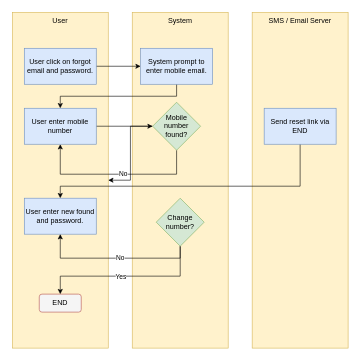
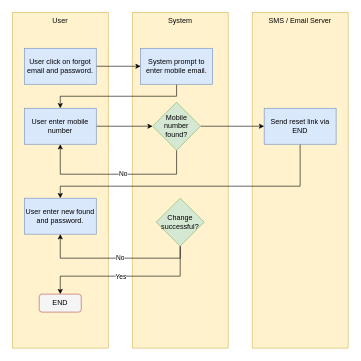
- <mxCell id="8" style="edgeStyle=orthogonalEdgeStyle;rounded=0;orthogonalLoop=1;jettySize=auto;html=1;" parent="1" source="9" target="2" edge="1"><mxGeometry relative="1" as="geometry" /></mxCell>
+ <mxCell id="8" style="edgeStyle=orthogonalEdgeStyle;rounded=0;orthogonalLoop=1;jettySize=auto;html=1;" parent="1" source="9" target="16" edge="1"><mxGeometry relative="1" as="geometry" /></mxCell>
- <mxCell id="21" value="Change number?" style="rhombus;whiteSpace=wrap;html=1;fillColor=#d5e8d4;strokeColor=#82b366;" parent="1" vertex="1"><mxGeometry x="260" y="330" width="80" height="80" as="geometry" /></mxCell>
+ <mxCell id="21" value="Change successful?" style="rhombus;whiteSpace=wrap;html=1;fillColor=#d5e8d4;strokeColor=#82b366;" parent="1" vertex="1"><mxGeometry x="260" y="330" width="80" height="80" as="geometry" /></mxCell>
